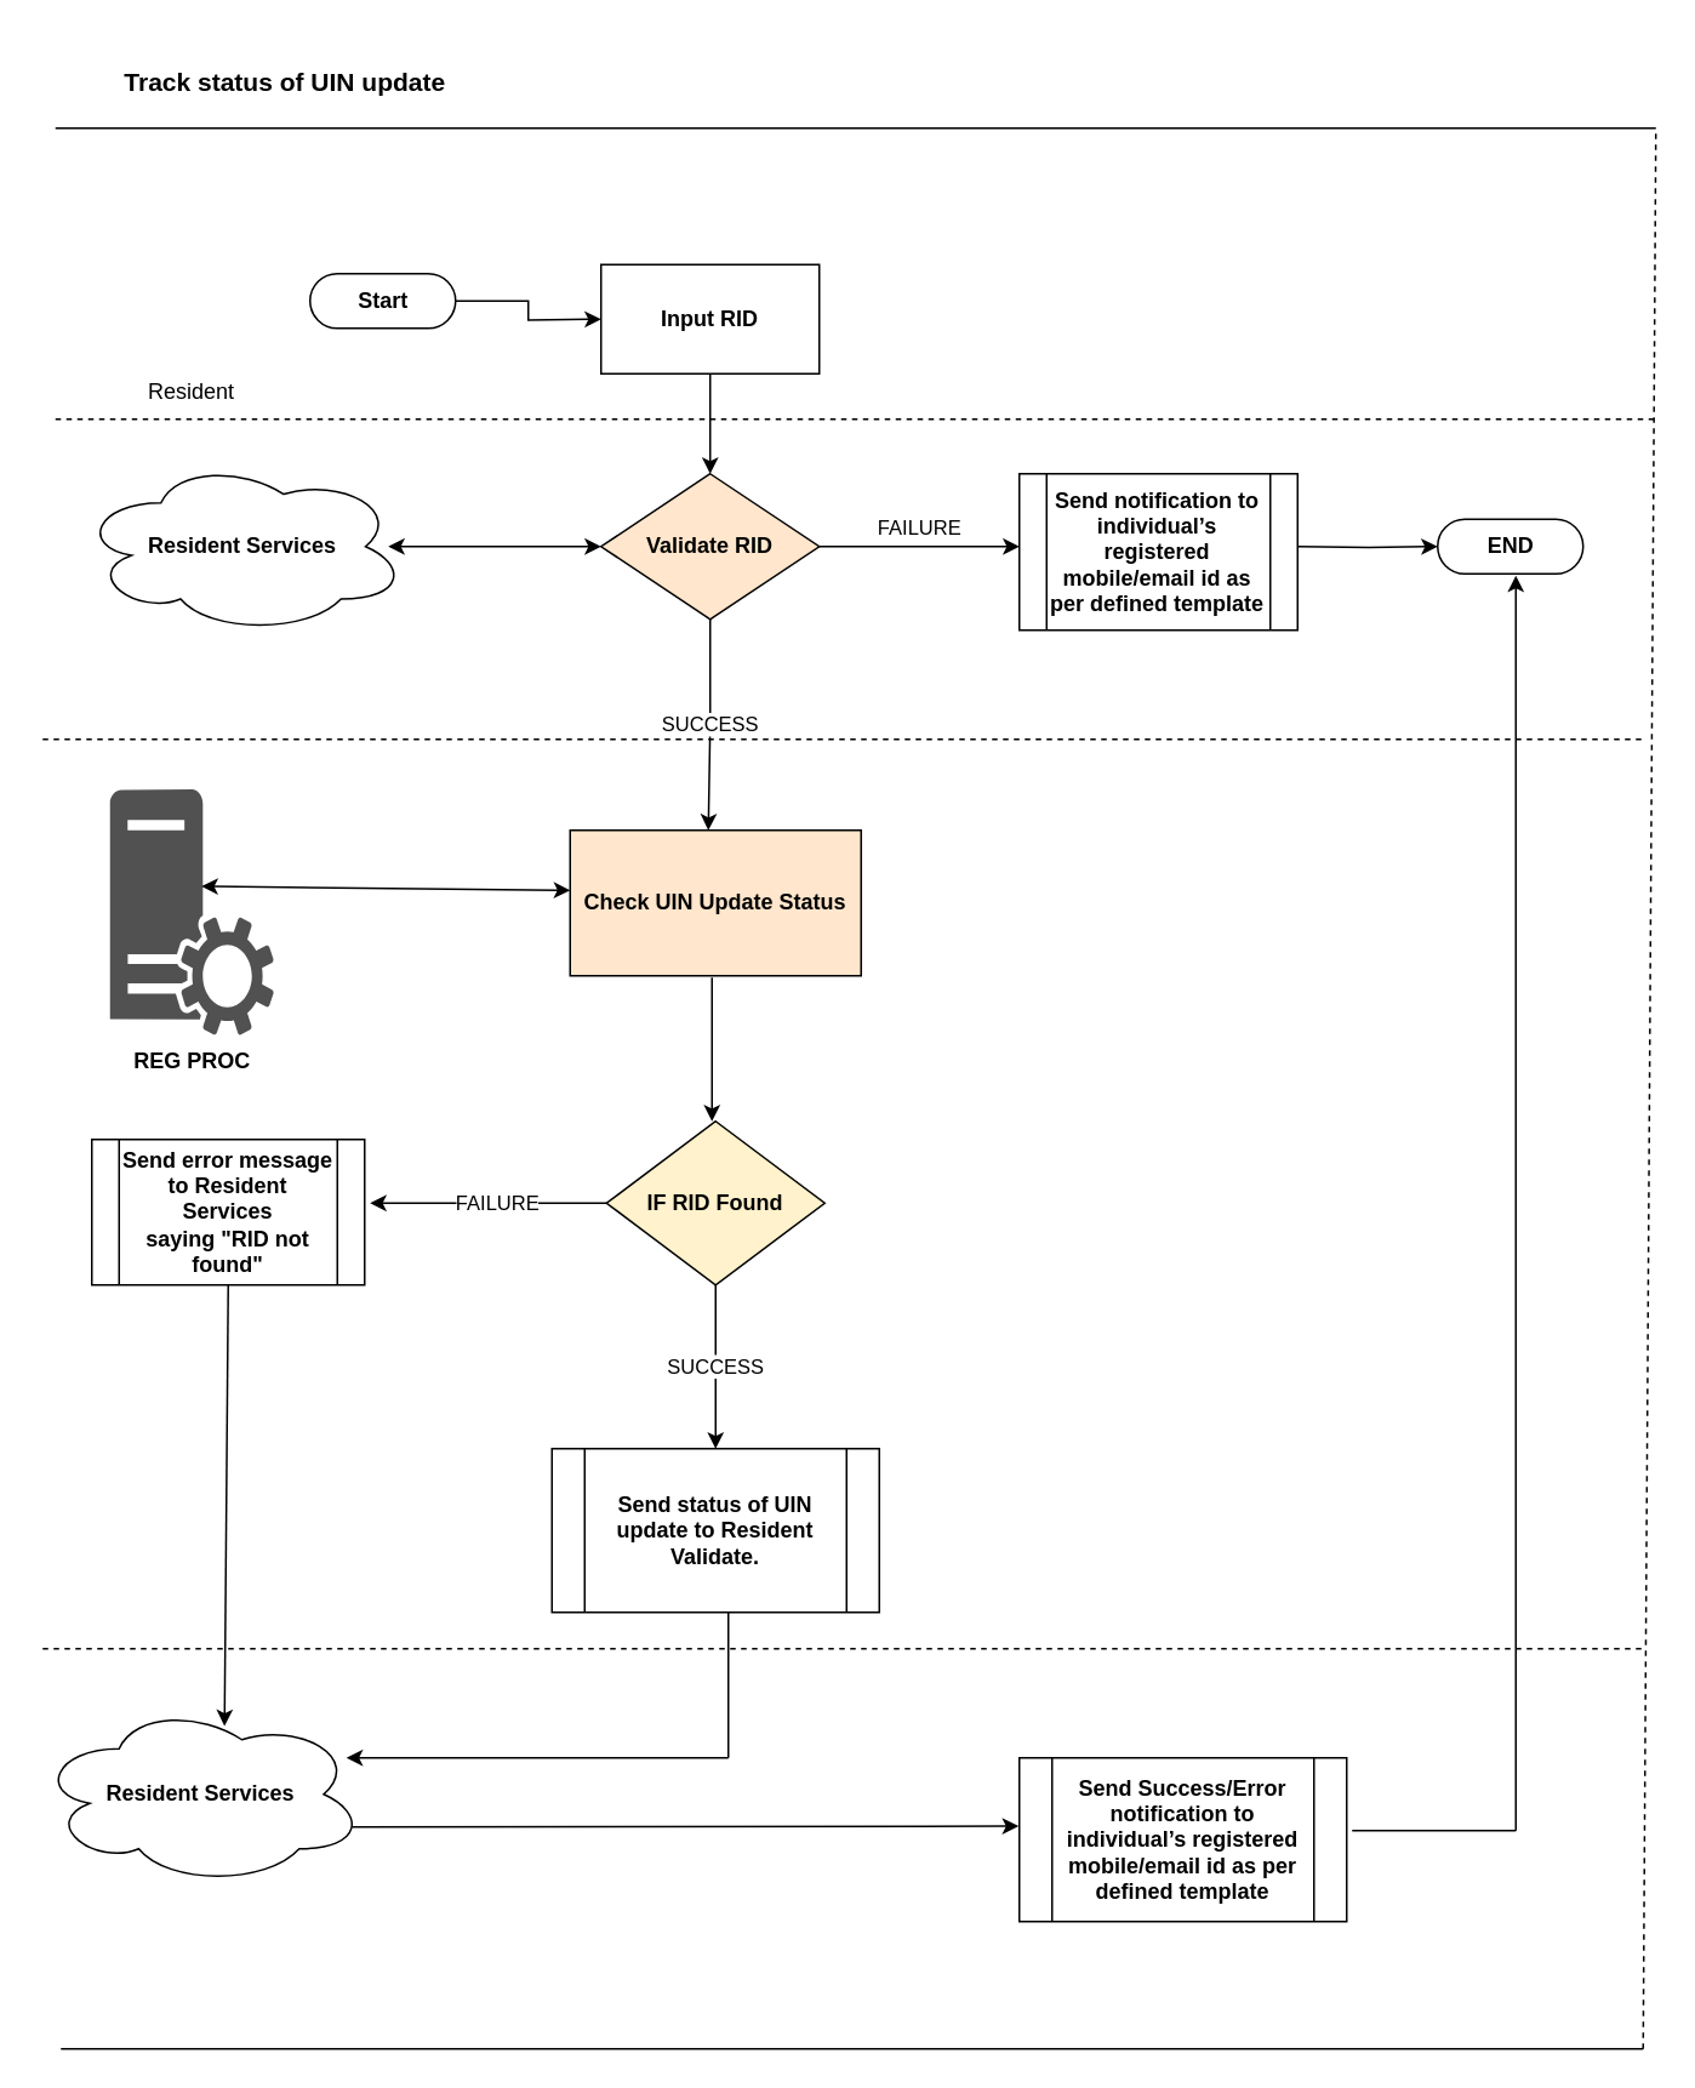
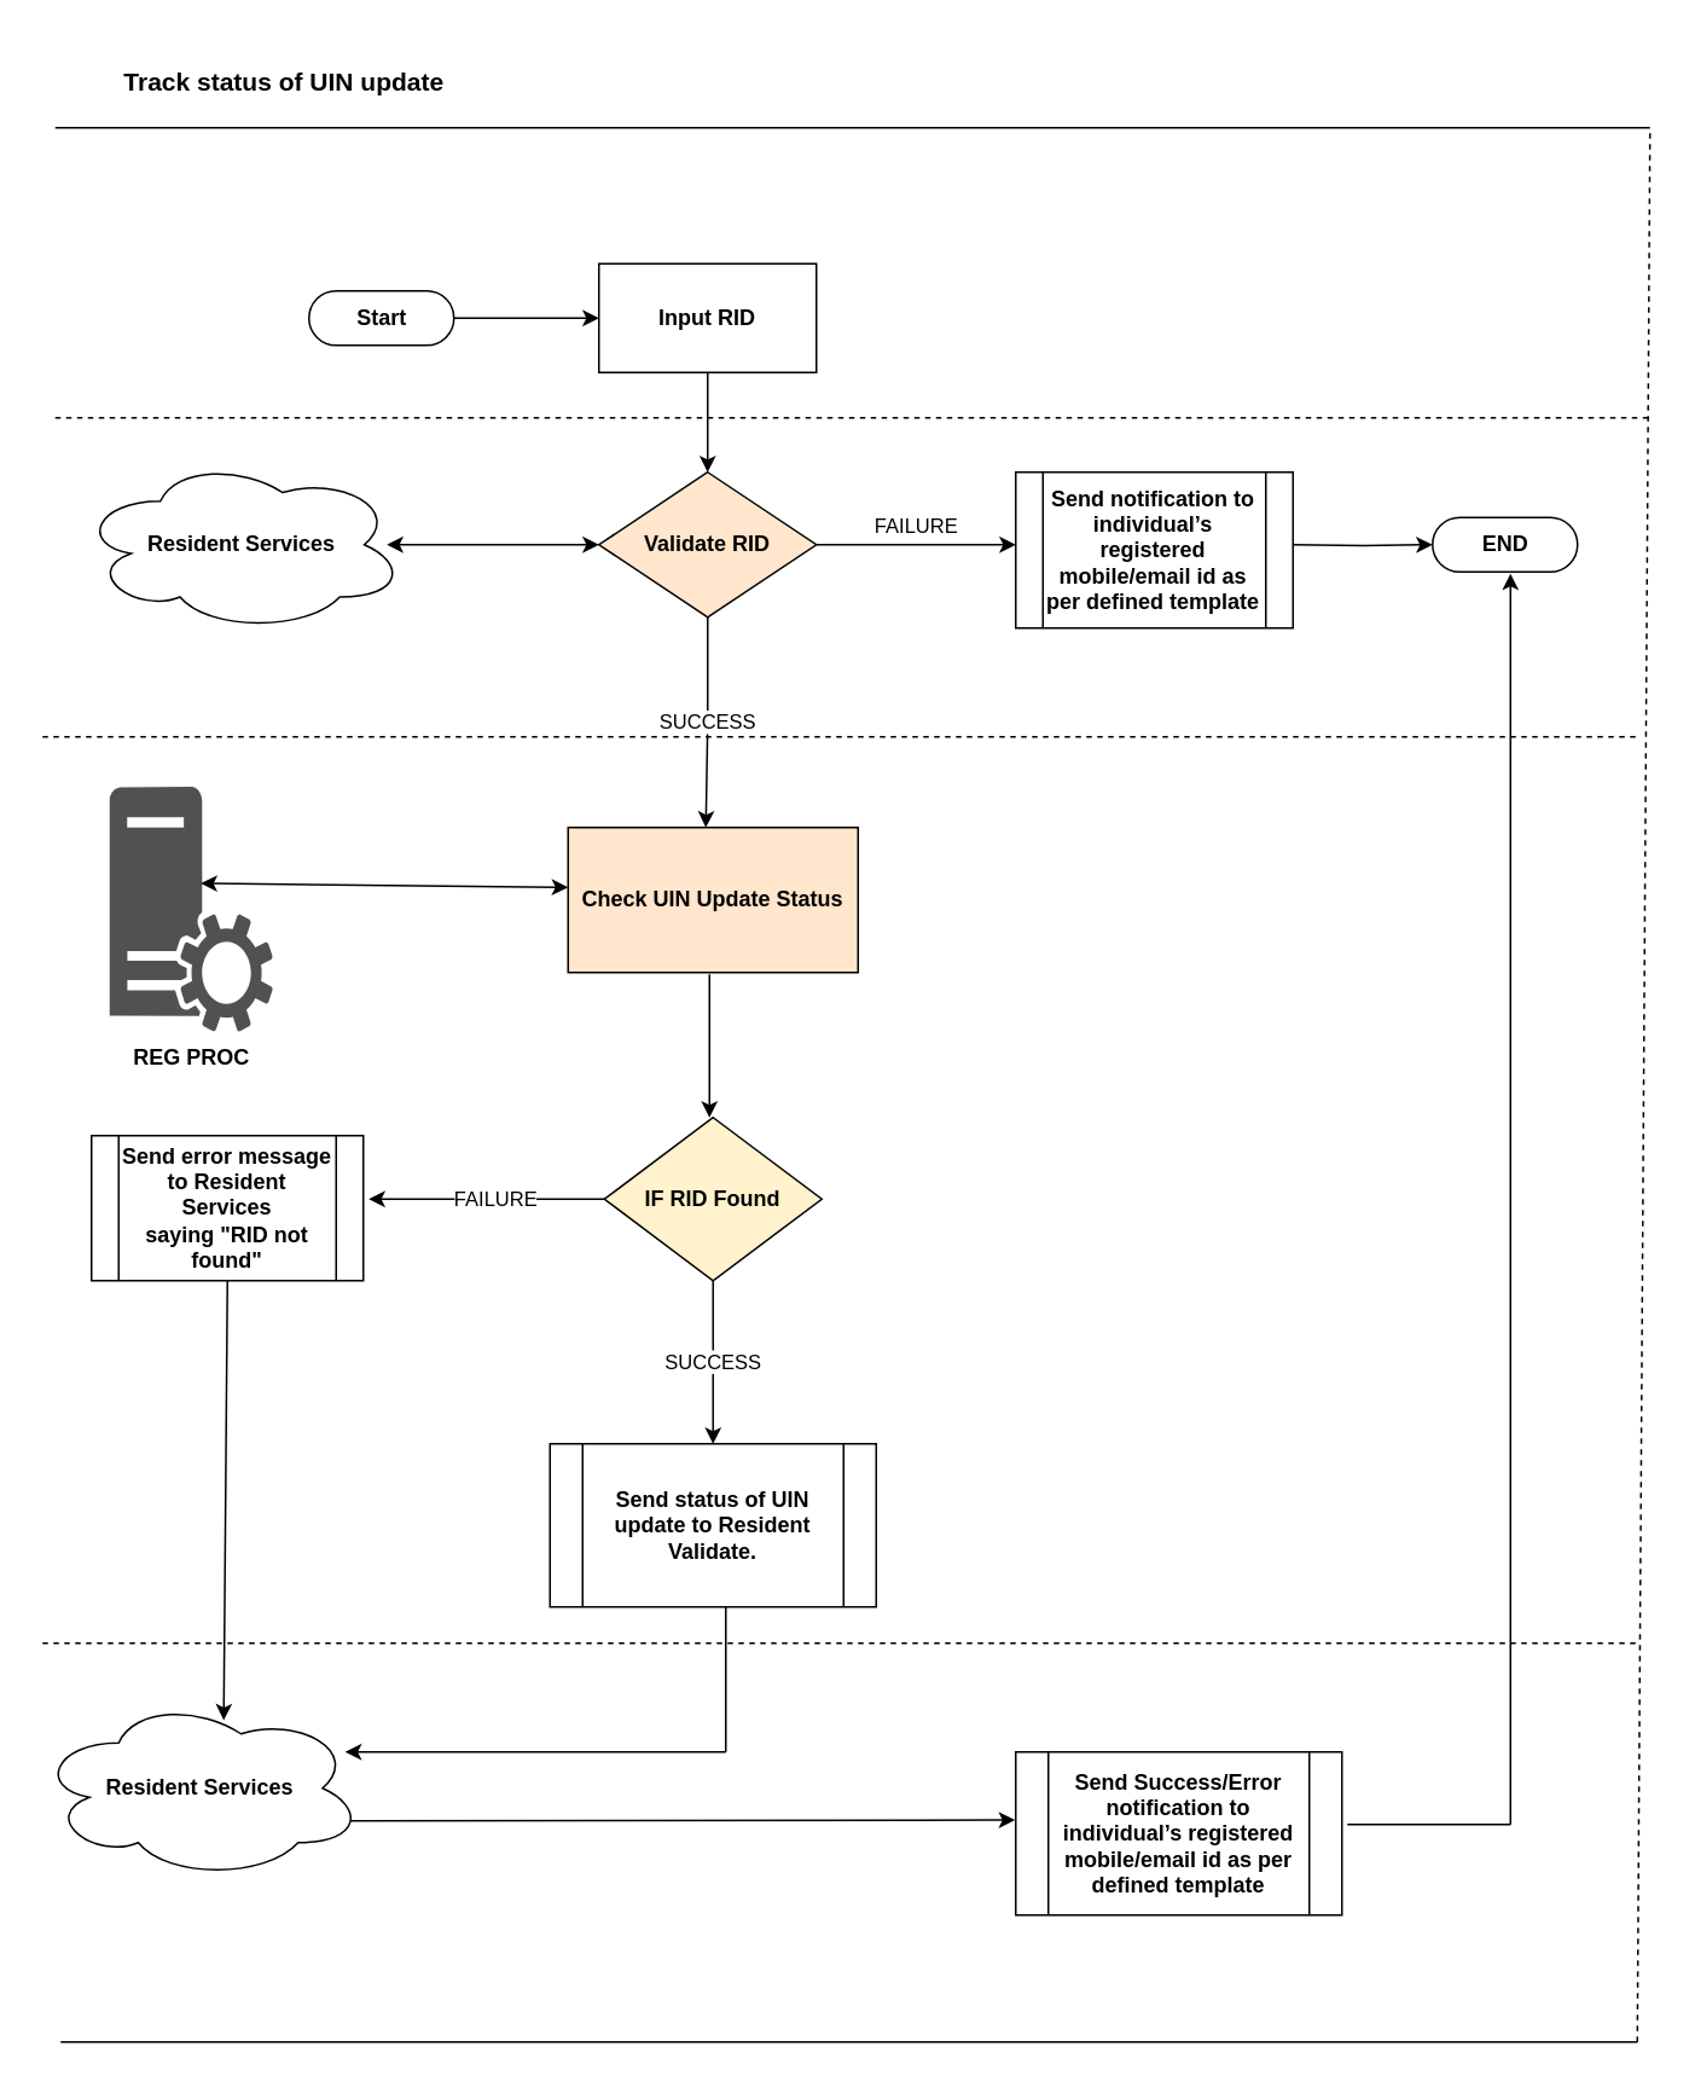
- <mxCell id="5" value="&lt;b&gt;Start&lt;/b&gt;" style="html=1;dashed=0;whitespace=wrap;shape=mxgraph.dfd.start" parent="1" vertex="1"><mxGeometry x="170" y="150" width="80" height="30" as="geometry" /></mxCell>
+ <mxCell id="5" value="&lt;b&gt;Start&lt;/b&gt;" style="html=1;dashed=0;whitespace=wrap;shape=mxgraph.dfd.start" parent="1" vertex="1"><mxGeometry x="170" y="160" width="80" height="30" as="geometry" /></mxCell>
- <mxCell id="6" value="Resident&lt;br&gt;" style="text;html=1;strokeColor=none;fillColor=none;align=center;verticalAlign=middle;whiteSpace=wrap;rounded=0;" parent="1" vertex="1"><mxGeometry x="50" y="200" width="110" height="30" as="geometry" /></mxCell>
